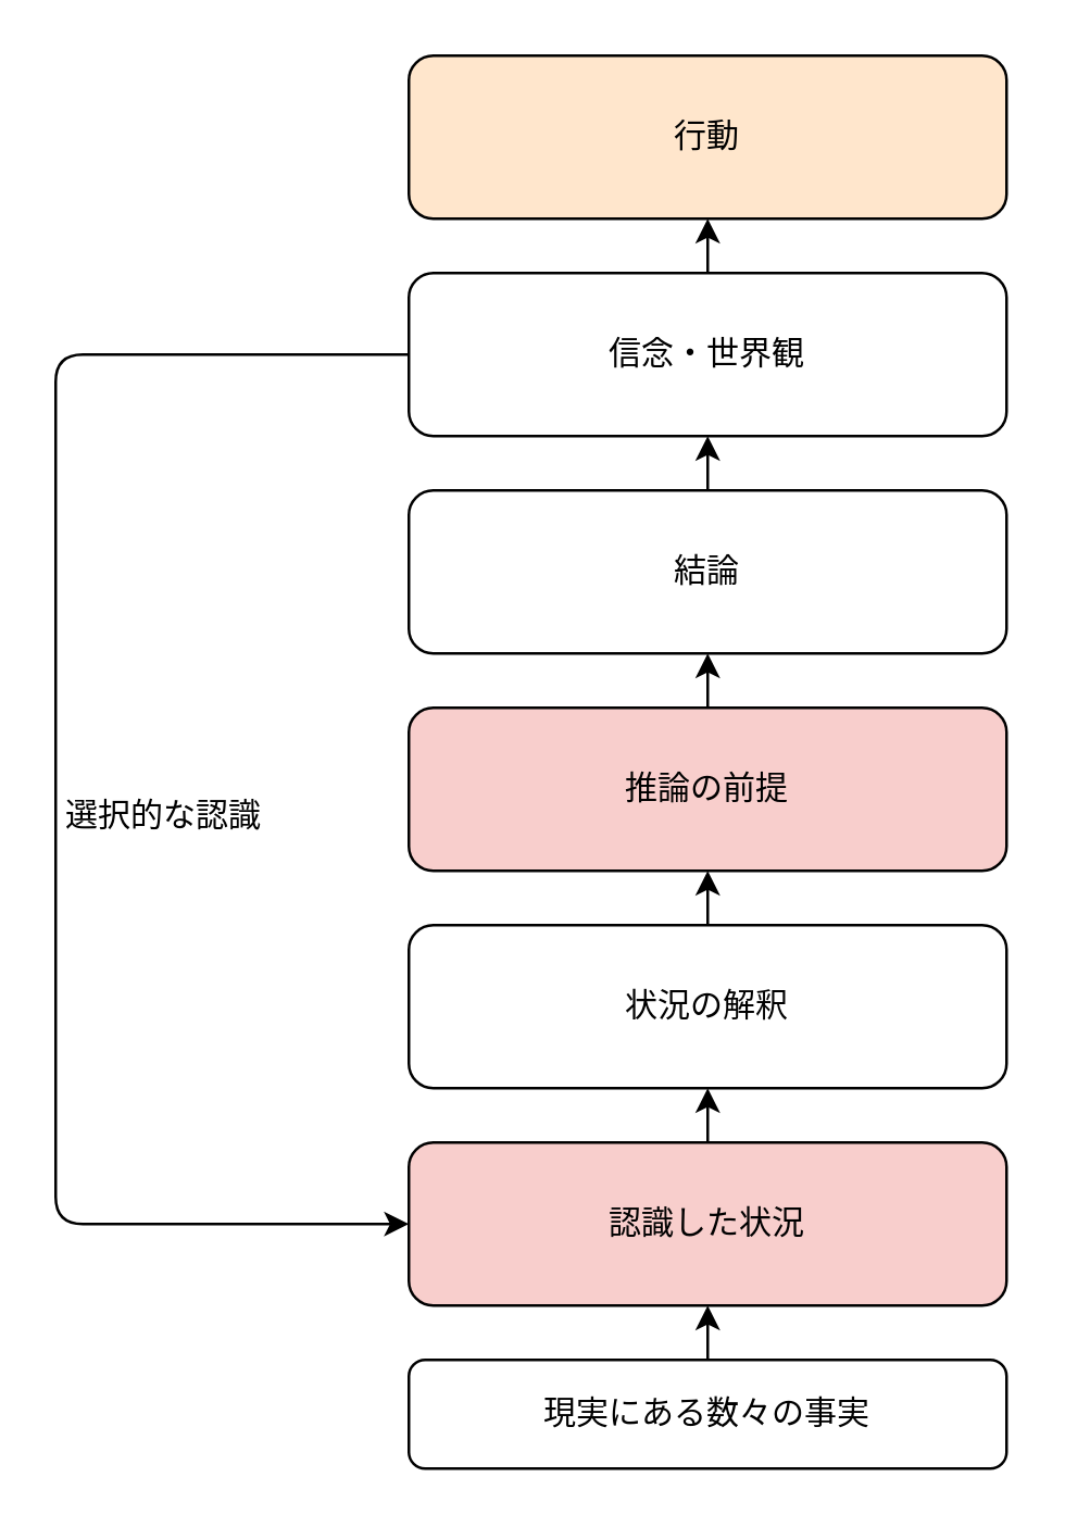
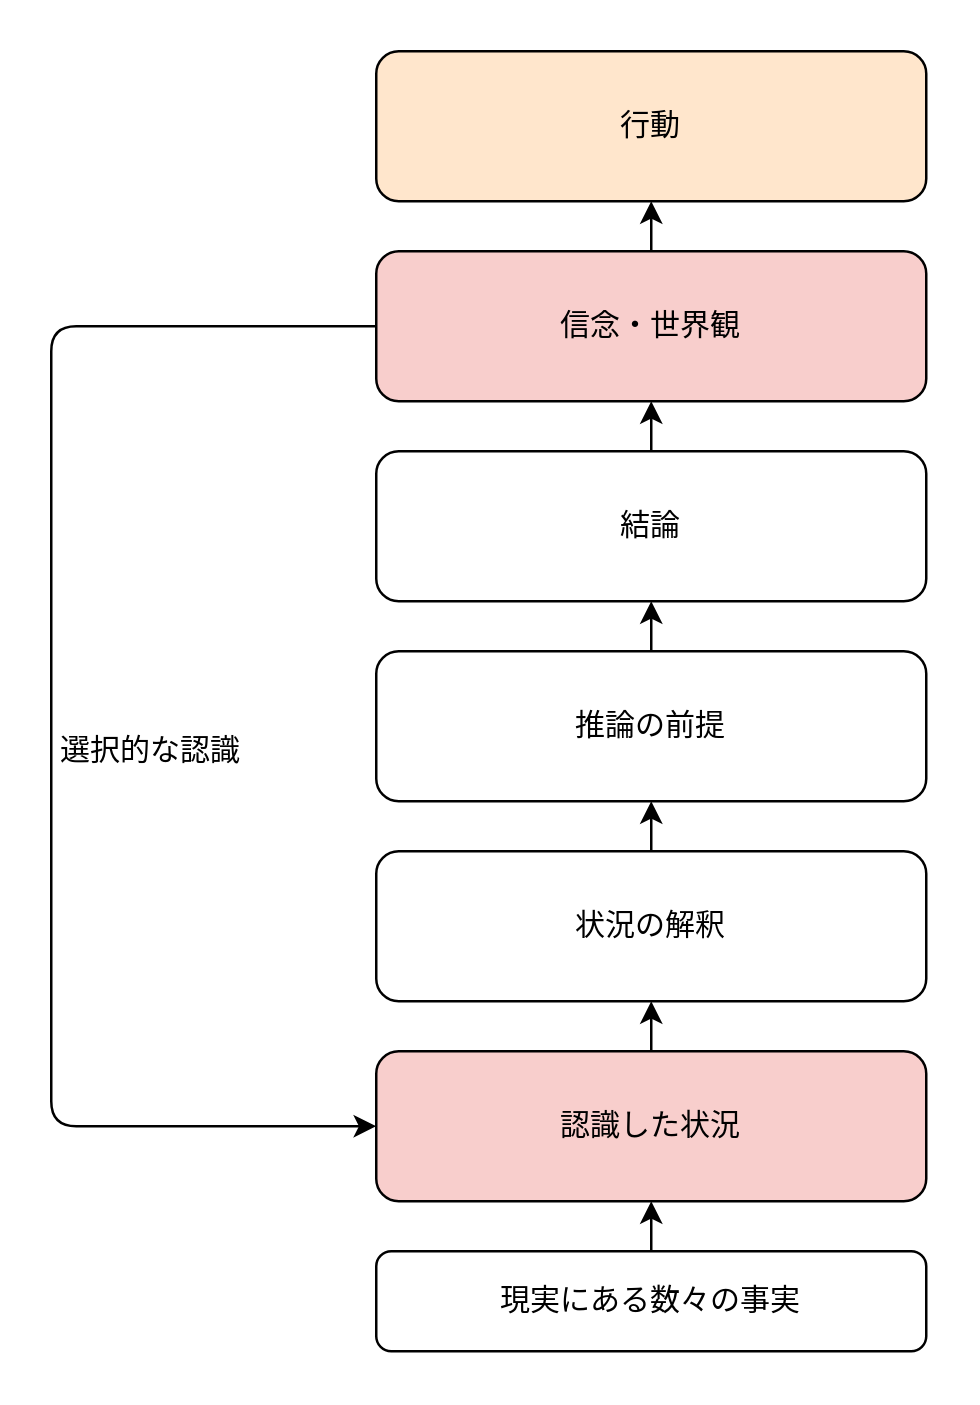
- <mxCell id="7" value="信念・世界観" style="rounded=1;whiteSpace=wrap;html=1;" vertex="1" parent="1"><mxGeometry x="150" y="100" width="220" height="60" as="geometry" /></mxCell>
+ <mxCell id="7" value="信念・世界観" style="rounded=1;whiteSpace=wrap;html=1;fillColor=#f8cecc;" vertex="1" parent="1"><mxGeometry x="150" y="100" width="220" height="60" as="geometry" /></mxCell>
- <mxCell id="5" value="推論の前提" style="rounded=1;whiteSpace=wrap;html=1;fillColor=#f8cecc;" vertex="1" parent="1"><mxGeometry x="150" y="260" width="220" height="60" as="geometry" /></mxCell>
+ <mxCell id="5" value="推論の前提" style="rounded=1;whiteSpace=wrap;html=1;" vertex="1" parent="1"><mxGeometry x="150" y="260" width="220" height="60" as="geometry" /></mxCell>
